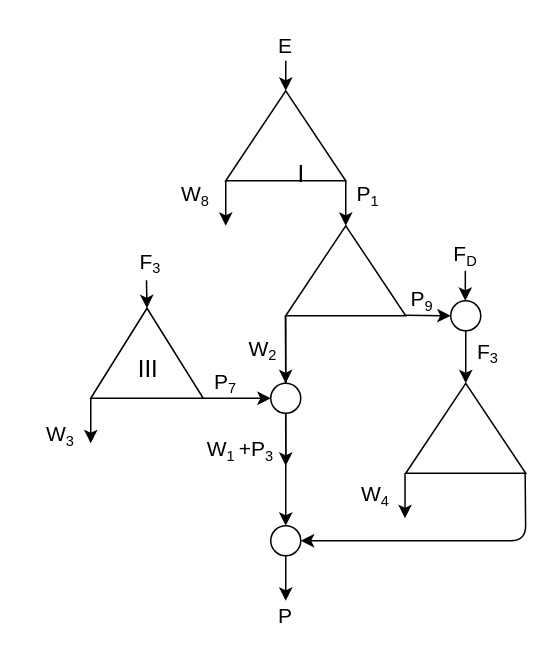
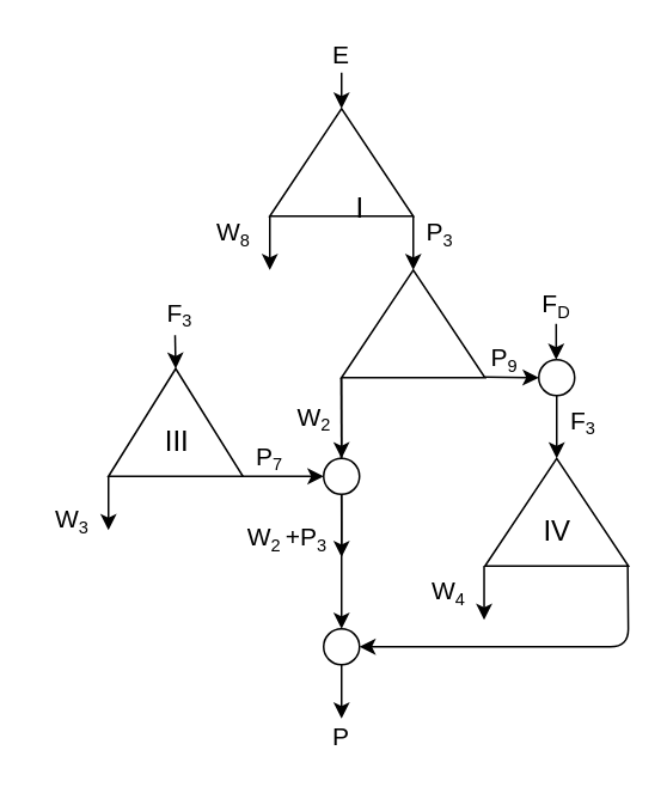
- <mxCell id="23" value="&lt;font style=&quot;font-size: 14px&quot;&gt;P&lt;/font&gt;&lt;font style=&quot;font-size: 11.667px&quot;&gt;&lt;sub&gt;1&lt;/sub&gt;&lt;/font&gt;" style="text;html=1;strokeColor=none;fillColor=none;align=center;verticalAlign=middle;whiteSpace=wrap;rounded=0;" vertex="1" parent="1"><mxGeometry x="230" y="120" width="30" height="20" as="geometry" /></mxCell>
+ <mxCell id="23" value="&lt;font style=&quot;font-size: 14px&quot;&gt;P&lt;/font&gt;&lt;font style=&quot;font-size: 11.667px&quot;&gt;&lt;sub&gt;3&lt;/sub&gt;&lt;/font&gt;" style="text;html=1;strokeColor=none;fillColor=none;align=center;verticalAlign=middle;whiteSpace=wrap;rounded=0;" vertex="1" parent="1"><mxGeometry x="230" y="120" width="30" height="20" as="geometry" /></mxCell>
+ <mxCell id="15" value="IV" style="text;html=1;align=center;verticalAlign=middle;resizable=0;points=[];autosize=1;strokeColor=none;fillColor=none;fontSize=16;" parent="1" vertex="1"><mxGeometry x="295" y="285" width="30" height="20" as="geometry" /></mxCell>
- <mxCell id="34" value="&lt;font style=&quot;font-size: 14px;&quot;&gt;W&lt;font style=&quot;font-size: 11.667px;&quot;&gt;&lt;sub&gt;1&amp;nbsp;&lt;/sub&gt;&lt;span style=&quot;font-size: 14px;&quot;&gt;+&lt;/span&gt;&lt;/font&gt;P&lt;/font&gt;&lt;font style=&quot;font-size: 11.667px;&quot;&gt;&lt;sub&gt;3&lt;/sub&gt;&lt;/font&gt;" style="text;html=1;strokeColor=none;fillColor=none;align=center;verticalAlign=middle;whiteSpace=wrap;rounded=0;" vertex="1" parent="1"><mxGeometry x="120" y="290" width="80" height="20" as="geometry" /></mxCell>
+ <mxCell id="34" value="&lt;font style=&quot;font-size: 14px;&quot;&gt;W&lt;font style=&quot;font-size: 11.667px;&quot;&gt;&lt;sub&gt;2&amp;nbsp;&lt;/sub&gt;&lt;span style=&quot;font-size: 14px;&quot;&gt;+&lt;/span&gt;&lt;/font&gt;P&lt;/font&gt;&lt;font style=&quot;font-size: 11.667px;&quot;&gt;&lt;sub&gt;3&lt;/sub&gt;&lt;/font&gt;" style="text;html=1;strokeColor=none;fillColor=none;align=center;verticalAlign=middle;whiteSpace=wrap;rounded=0;" vertex="1" parent="1"><mxGeometry x="120" y="290" width="80" height="20" as="geometry" /></mxCell>
